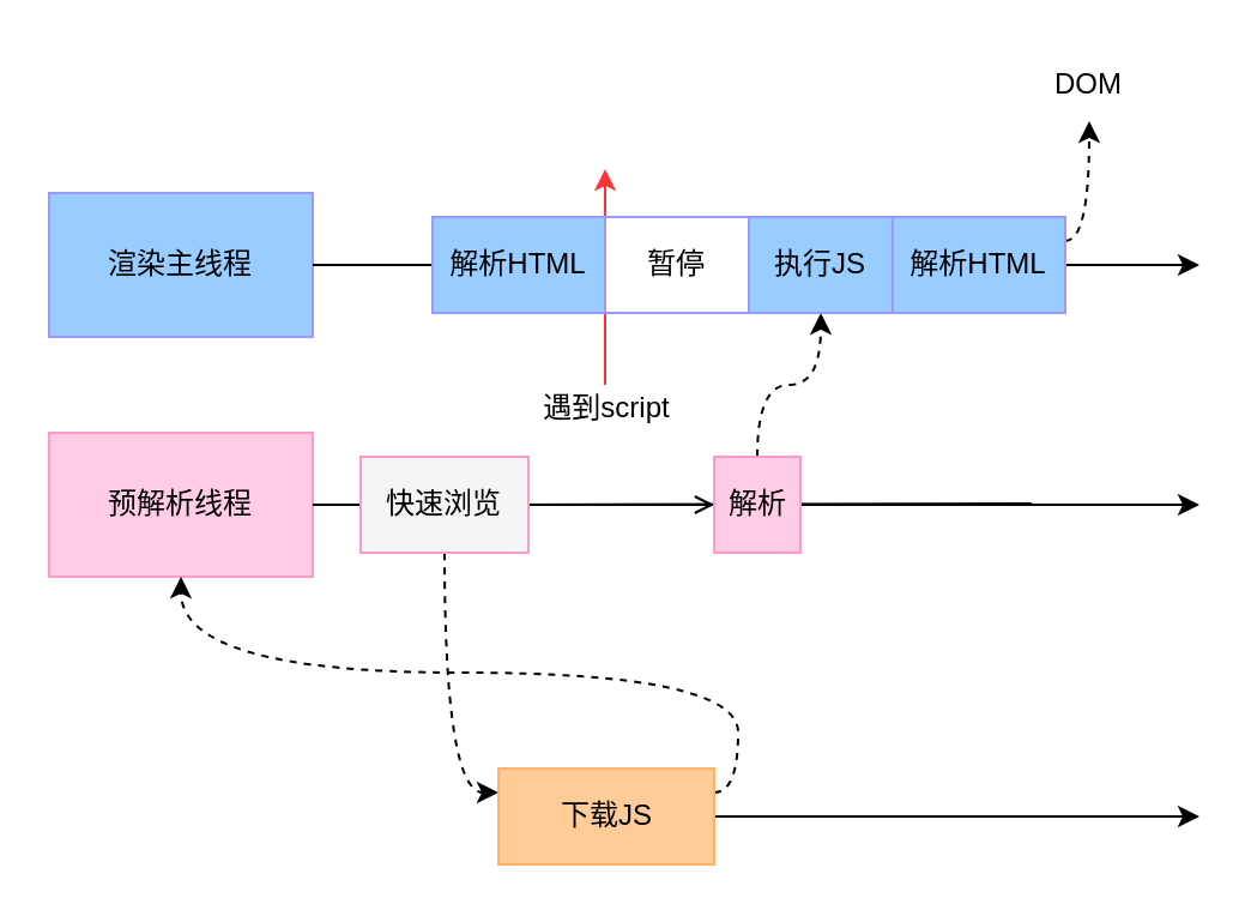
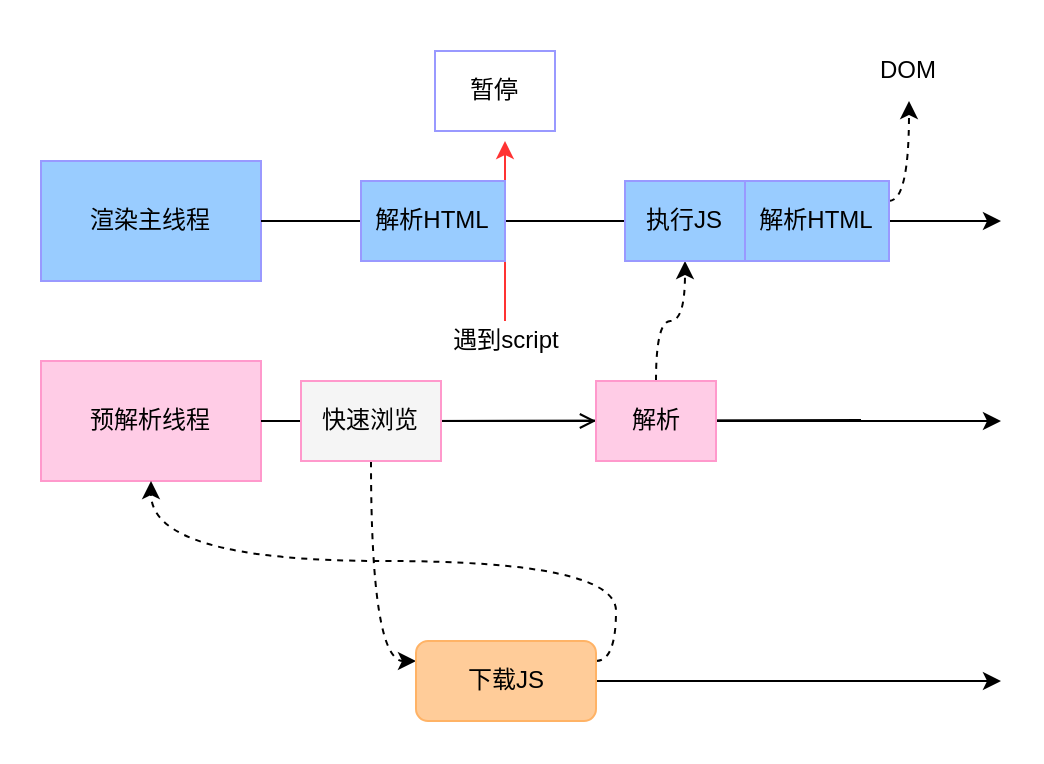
- <mxCell id="13" value="暂停" style="rounded=0;whiteSpace=wrap;html=1;fontColor=#000000;fillColor=#FFFFFF;strokeColor=#9999FF;shadow=0;" parent="1" vertex="1"><mxGeometry x="252" y="90" width="60" height="40" as="geometry" /></mxCell>
+ <mxCell id="13" value="暂停" style="rounded=0;whiteSpace=wrap;html=1;fontColor=#000000;fillColor=#FFFFFF;strokeColor=#9999FF;shadow=0;" parent="1" vertex="1"><mxGeometry x="217" y="25" width="60" height="40" as="geometry" /></mxCell>
- <mxCell id="22" value="解析" style="rounded=0;whiteSpace=wrap;html=1;fontColor=#000000;fillColor=#FFCCE6;strokeColor=#FF99CC;" parent="1" vertex="1"><mxGeometry x="297.5" y="190" width="36" height="40" as="geometry" /></mxCell>
+ <mxCell id="22" value="解析" style="rounded=0;whiteSpace=wrap;html=1;fontColor=#000000;fillColor=#FFCCE6;strokeColor=#FF99CC;" parent="1" vertex="1"><mxGeometry x="297.5" y="190" width="60" height="40" as="geometry" /></mxCell>
- <mxCell id="20" value="下载JS" style="rounded=0;whiteSpace=wrap;html=1;fontColor=#000000;fillColor=#FFCC99;strokeColor=#FFB366;" parent="1" vertex="1"><mxGeometry x="207.5" y="320" width="90" height="40" as="geometry" /></mxCell>
+ <mxCell id="20" value="下载JS" style="whiteSpace=wrap;html=1;fontColor=#000000;fillColor=#FFCC99;strokeColor=#FFB366;rounded=1;" parent="1" vertex="1"><mxGeometry x="207.5" y="320" width="90" height="40" as="geometry" /></mxCell>
